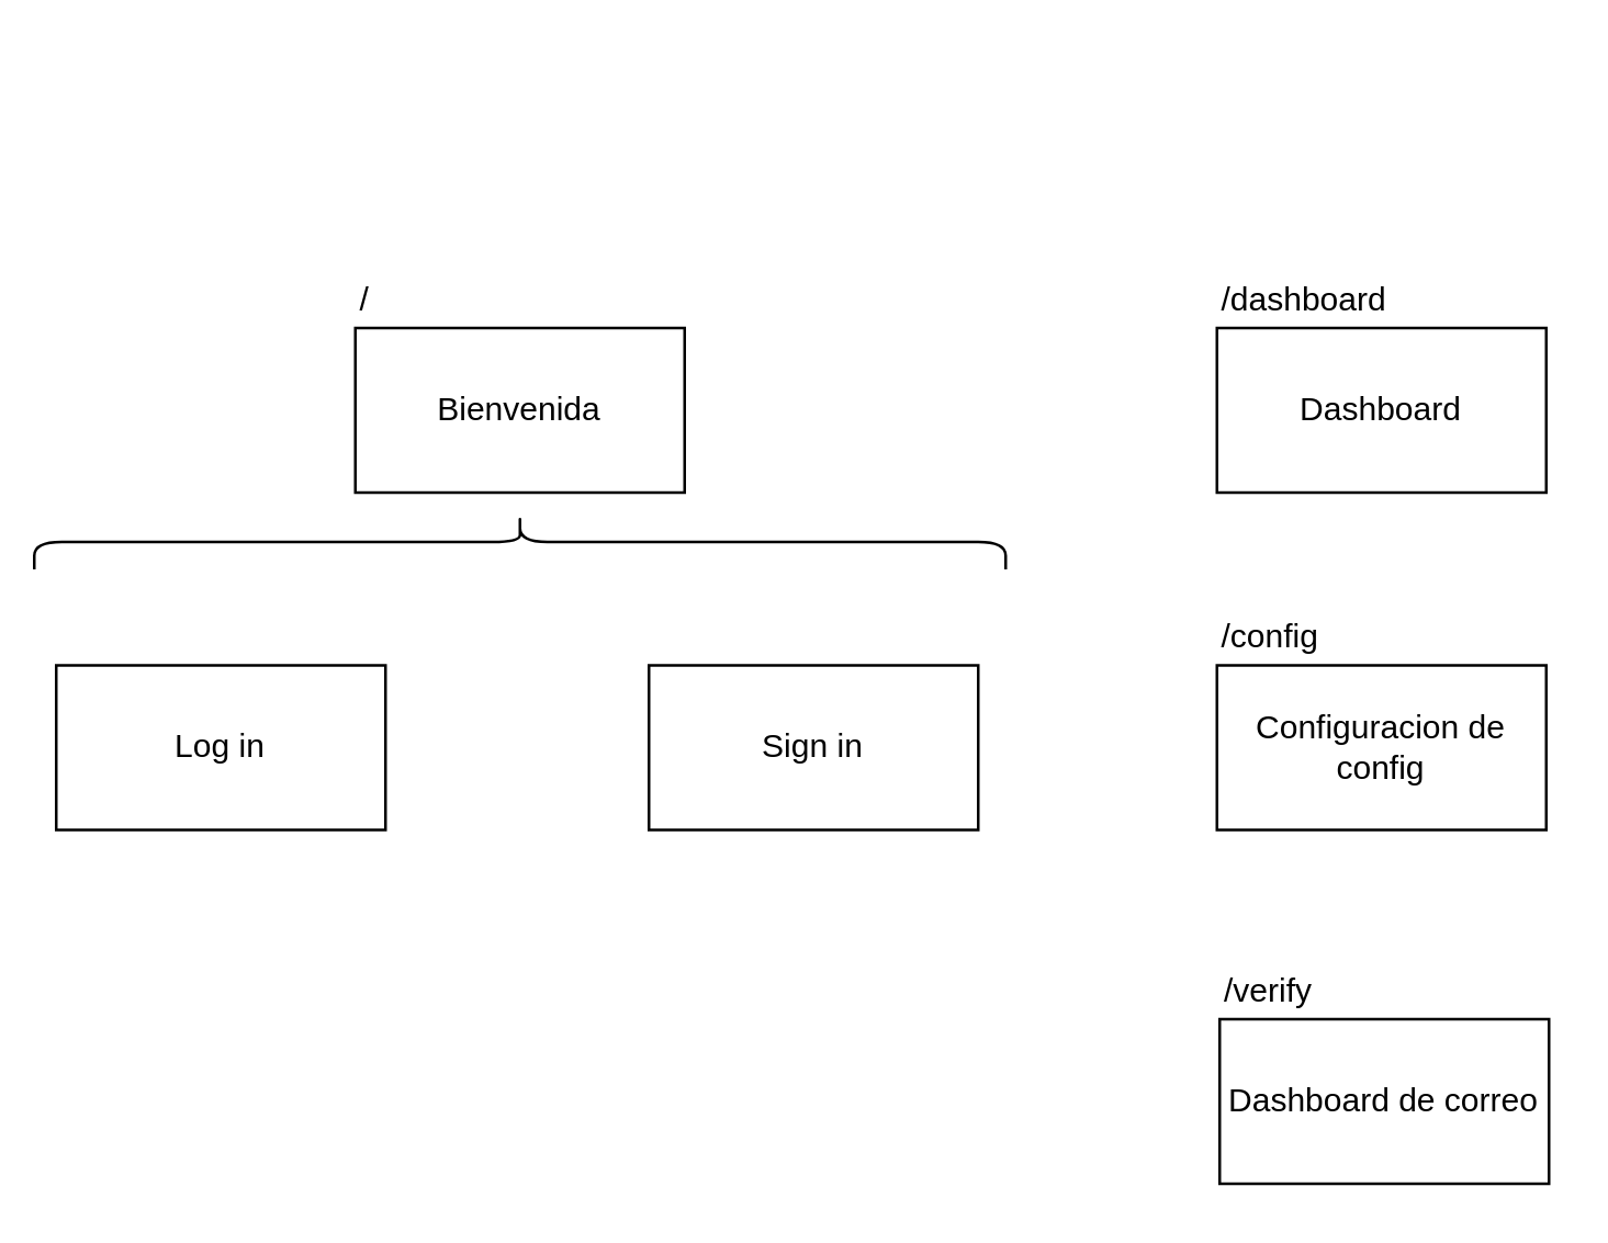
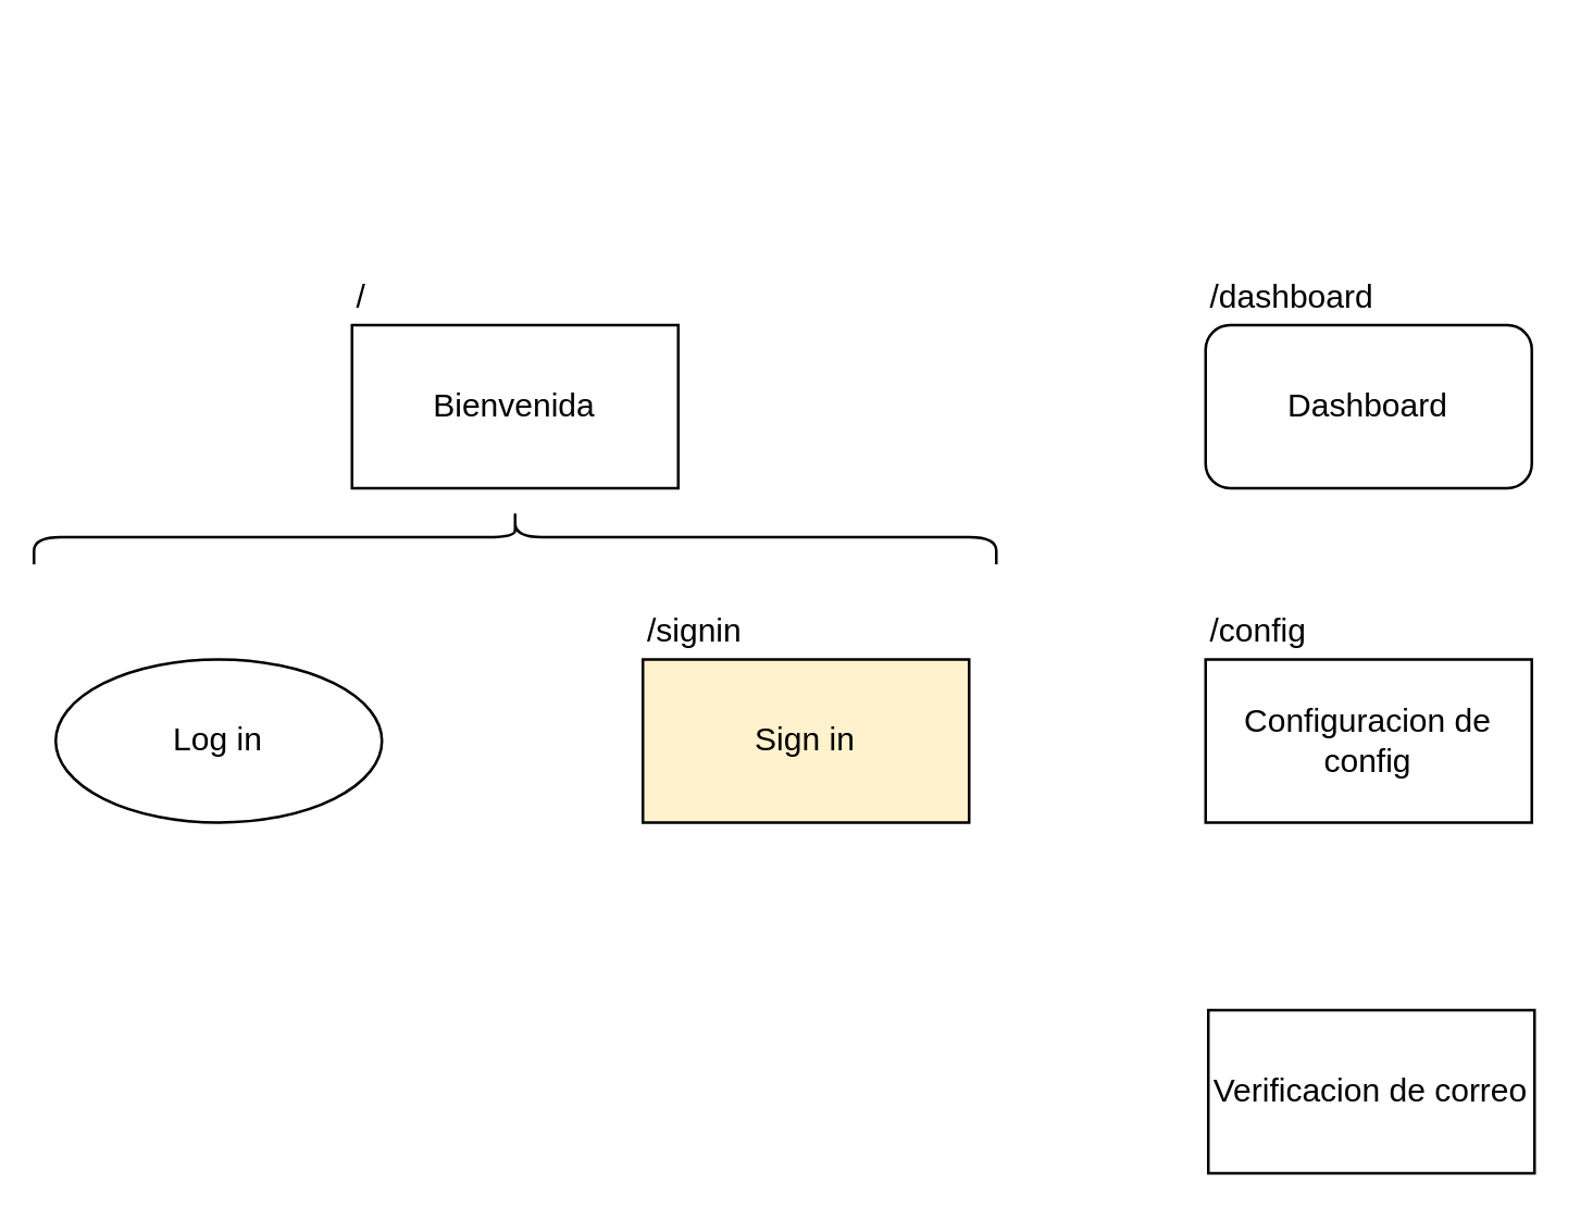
- <mxCell id="9" value="Dashboard" style="rounded=0;whiteSpace=wrap;html=1;" vertex="1" parent="8"><mxGeometry y="20" width="120" height="60" as="geometry" /></mxCell>
+ <mxCell id="9" value="Dashboard" style="whiteSpace=wrap;html=1;rounded=1;" vertex="1" parent="8"><mxGeometry y="20" width="120" height="60" as="geometry" /></mxCell>
+ <mxCell id="7" value="/signin" style="text;html=1;strokeColor=none;fillColor=none;align=left;verticalAlign=middle;whiteSpace=wrap;rounded=0;" vertex="1" parent="5"><mxGeometry width="120" height="20" as="geometry" /></mxCell>
- <mxCell id="12" value="Log in" style="rounded=0;whiteSpace=wrap;html=1;" vertex="1" parent="11"><mxGeometry y="20" width="120" height="60" as="geometry" /></mxCell>
+ <mxCell id="12" value="Log in" style="ellipse;whiteSpace=wrap;html=1;" vertex="1" parent="11"><mxGeometry y="20" width="120" height="60" as="geometry" /></mxCell>
- <mxCell id="6" value="Sign in" style="rounded=0;whiteSpace=wrap;html=1;" vertex="1" parent="5"><mxGeometry y="20" width="120" height="60" as="geometry" /></mxCell>
+ <mxCell id="6" value="Sign in" style="rounded=0;whiteSpace=wrap;html=1;fillColor=#fff2cc;" vertex="1" parent="5"><mxGeometry y="20" width="120" height="60" as="geometry" /></mxCell>
- <mxCell id="19" value="/verify" style="text;html=1;strokeColor=none;fillColor=none;align=left;verticalAlign=middle;whiteSpace=wrap;rounded=0;" vertex="1" parent="17"><mxGeometry width="120" height="20" as="geometry" /></mxCell>
- <mxCell id="18" value="Dashboard de correo" style="rounded=0;whiteSpace=wrap;html=1;" vertex="1" parent="17"><mxGeometry y="20" width="120" height="60" as="geometry" /></mxCell>
+ <mxCell id="18" value="Verificacion de correo" style="rounded=0;whiteSpace=wrap;html=1;" vertex="1" parent="17"><mxGeometry y="20" width="120" height="60" as="geometry" /></mxCell>
